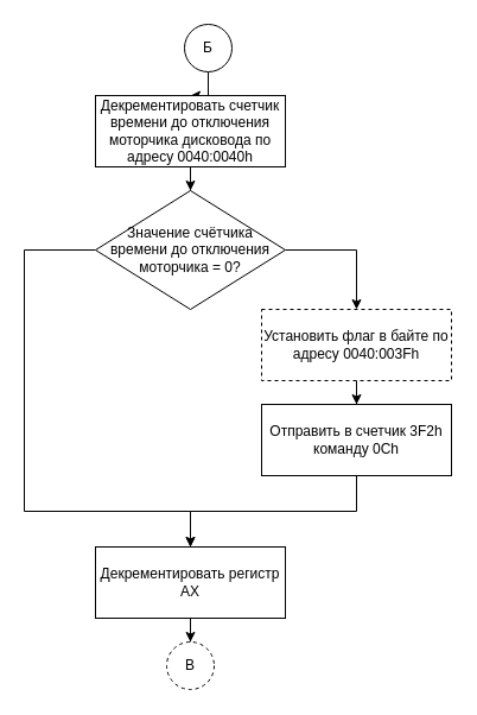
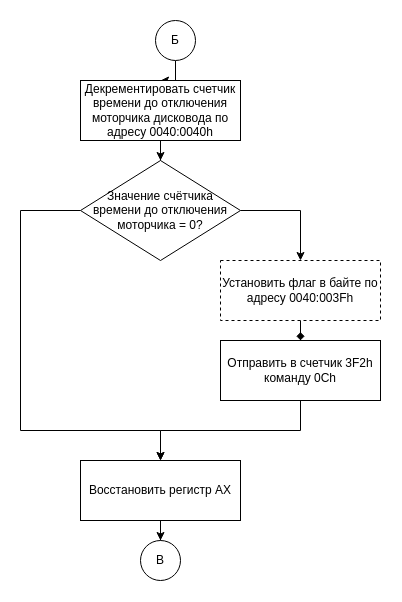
- <mxCell id="9" style="edgeStyle=orthogonalEdgeStyle;rounded=0;orthogonalLoop=1;jettySize=auto;html=1;" parent="1" source="10" target="12" edge="1"><mxGeometry relative="1" as="geometry" /></mxCell>
+ <mxCell id="9" style="edgeStyle=orthogonalEdgeStyle;rounded=0;orthogonalLoop=1;jettySize=auto;html=1;endArrow=diamond;" parent="1" source="10" target="12" edge="1"><mxGeometry relative="1" as="geometry" /></mxCell>
- <mxCell id="14" value="Декрементировать регистр AX" style="rounded=0;whiteSpace=wrap;html=1;" parent="1" vertex="1"><mxGeometry x="80" y="460" width="160" height="60" as="geometry" /></mxCell>
+ <mxCell id="14" value="Восстановить регистр AX" style="rounded=0;whiteSpace=wrap;html=1;" parent="1" vertex="1"><mxGeometry x="80" y="460" width="160" height="60" as="geometry" /></mxCell>
- <mxCell id="15" value="В" style="ellipse;whiteSpace=wrap;html=1;aspect=fixed;strokeWidth=1;dashed=1;" parent="1" vertex="1"><mxGeometry x="140" y="540" width="40" height="40" as="geometry" /></mxCell>
+ <mxCell id="15" value="В" style="ellipse;whiteSpace=wrap;html=1;aspect=fixed;strokeWidth=1;" parent="1" vertex="1"><mxGeometry x="140" y="540" width="40" height="40" as="geometry" /></mxCell>
